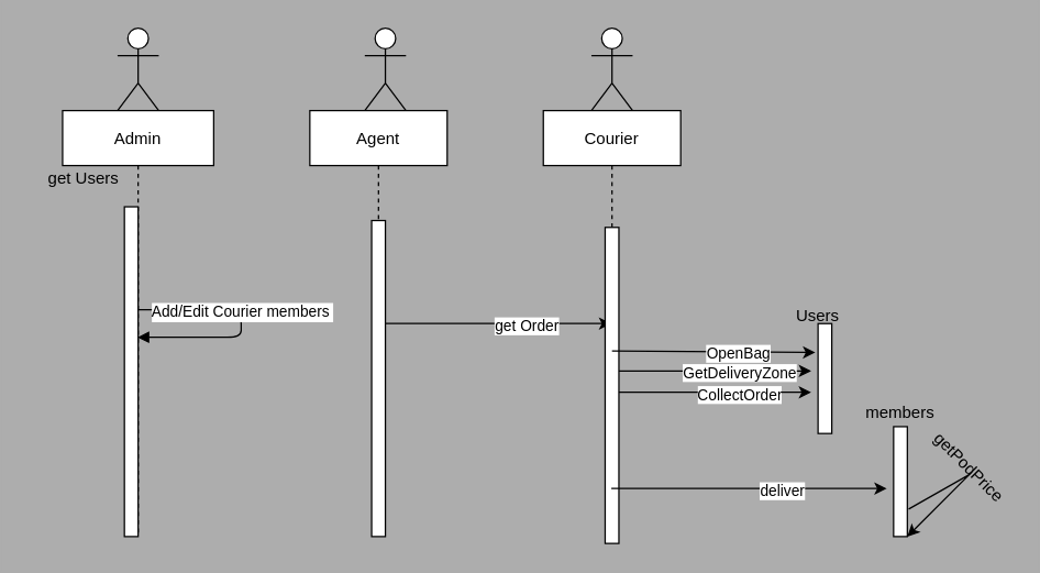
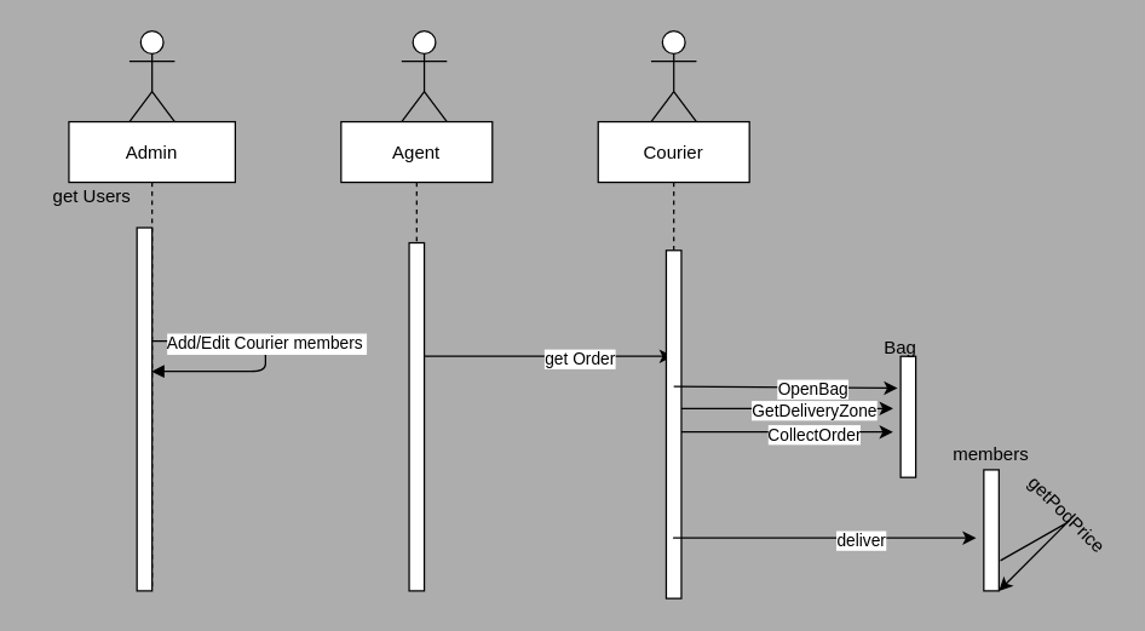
- <mxCell id="27" value="Users" style="text;html=1;strokeColor=none;fillColor=none;align=center;verticalAlign=middle;whiteSpace=wrap;rounded=0;" vertex="1" parent="1"><mxGeometry x="565" y="215" width="60" height="30" as="geometry" /></mxCell>
+ <mxCell id="27" value="Bag" style="text;html=1;strokeColor=none;fillColor=none;align=center;verticalAlign=middle;whiteSpace=wrap;rounded=0;" vertex="1" parent="1"><mxGeometry x="565" y="215" width="60" height="30" as="geometry" /></mxCell>
